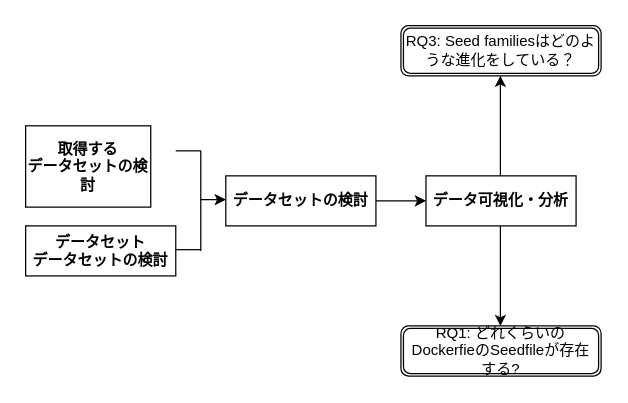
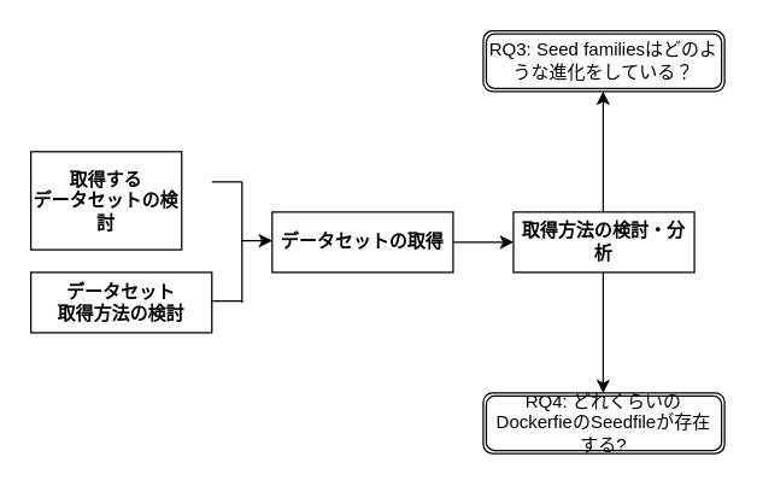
- <mxCell id="4" value="&lt;b&gt;データセットの検討&lt;/b&gt;" style="whiteSpace=wrap;html=1;" vertex="1" parent="1"><mxGeometry x="180" y="140" width="120" height="40" as="geometry" /></mxCell>
+ <mxCell id="4" value="&lt;b&gt;データセットの取得&lt;/b&gt;" style="whiteSpace=wrap;html=1;" vertex="1" parent="1"><mxGeometry x="180" y="140" width="120" height="40" as="geometry" /></mxCell>
- <mxCell id="5" value="&lt;b&gt;データ可視化・分析&lt;/b&gt;" style="whiteSpace=wrap;html=1;" vertex="1" parent="1"><mxGeometry x="340" y="140" width="120" height="40" as="geometry" /></mxCell>
+ <mxCell id="5" value="&lt;b&gt;取得方法の検討・分析&lt;/b&gt;" style="whiteSpace=wrap;html=1;" vertex="1" parent="1"><mxGeometry x="340" y="140" width="120" height="40" as="geometry" /></mxCell>
- <mxCell id="3" value="&lt;b&gt;データセット&lt;br&gt;データセットの検討&lt;/b&gt;" style="whiteSpace=wrap;html=1;" vertex="1" parent="1"><mxGeometry x="20" y="180" width="120" height="40" as="geometry" /></mxCell>
+ <mxCell id="3" value="&lt;b&gt;データセット&lt;br&gt;取得方法の検討&lt;/b&gt;" style="whiteSpace=wrap;html=1;" vertex="1" parent="1"><mxGeometry x="20" y="180" width="120" height="40" as="geometry" /></mxCell>
- <mxCell id="6" value="RQ1: どれくらいのDockerfieのSeedfileが存在する?" style="shape=ext;double=1;rounded=1;whiteSpace=wrap;html=1;" vertex="1" parent="1"><mxGeometry x="320" y="260" width="160" height="40" as="geometry" /></mxCell>
+ <mxCell id="6" value="RQ4: どれくらいのDockerfieのSeedfileが存在する?" style="shape=ext;double=1;rounded=1;whiteSpace=wrap;html=1;" vertex="1" parent="1"><mxGeometry x="320" y="260" width="160" height="40" as="geometry" /></mxCell>
